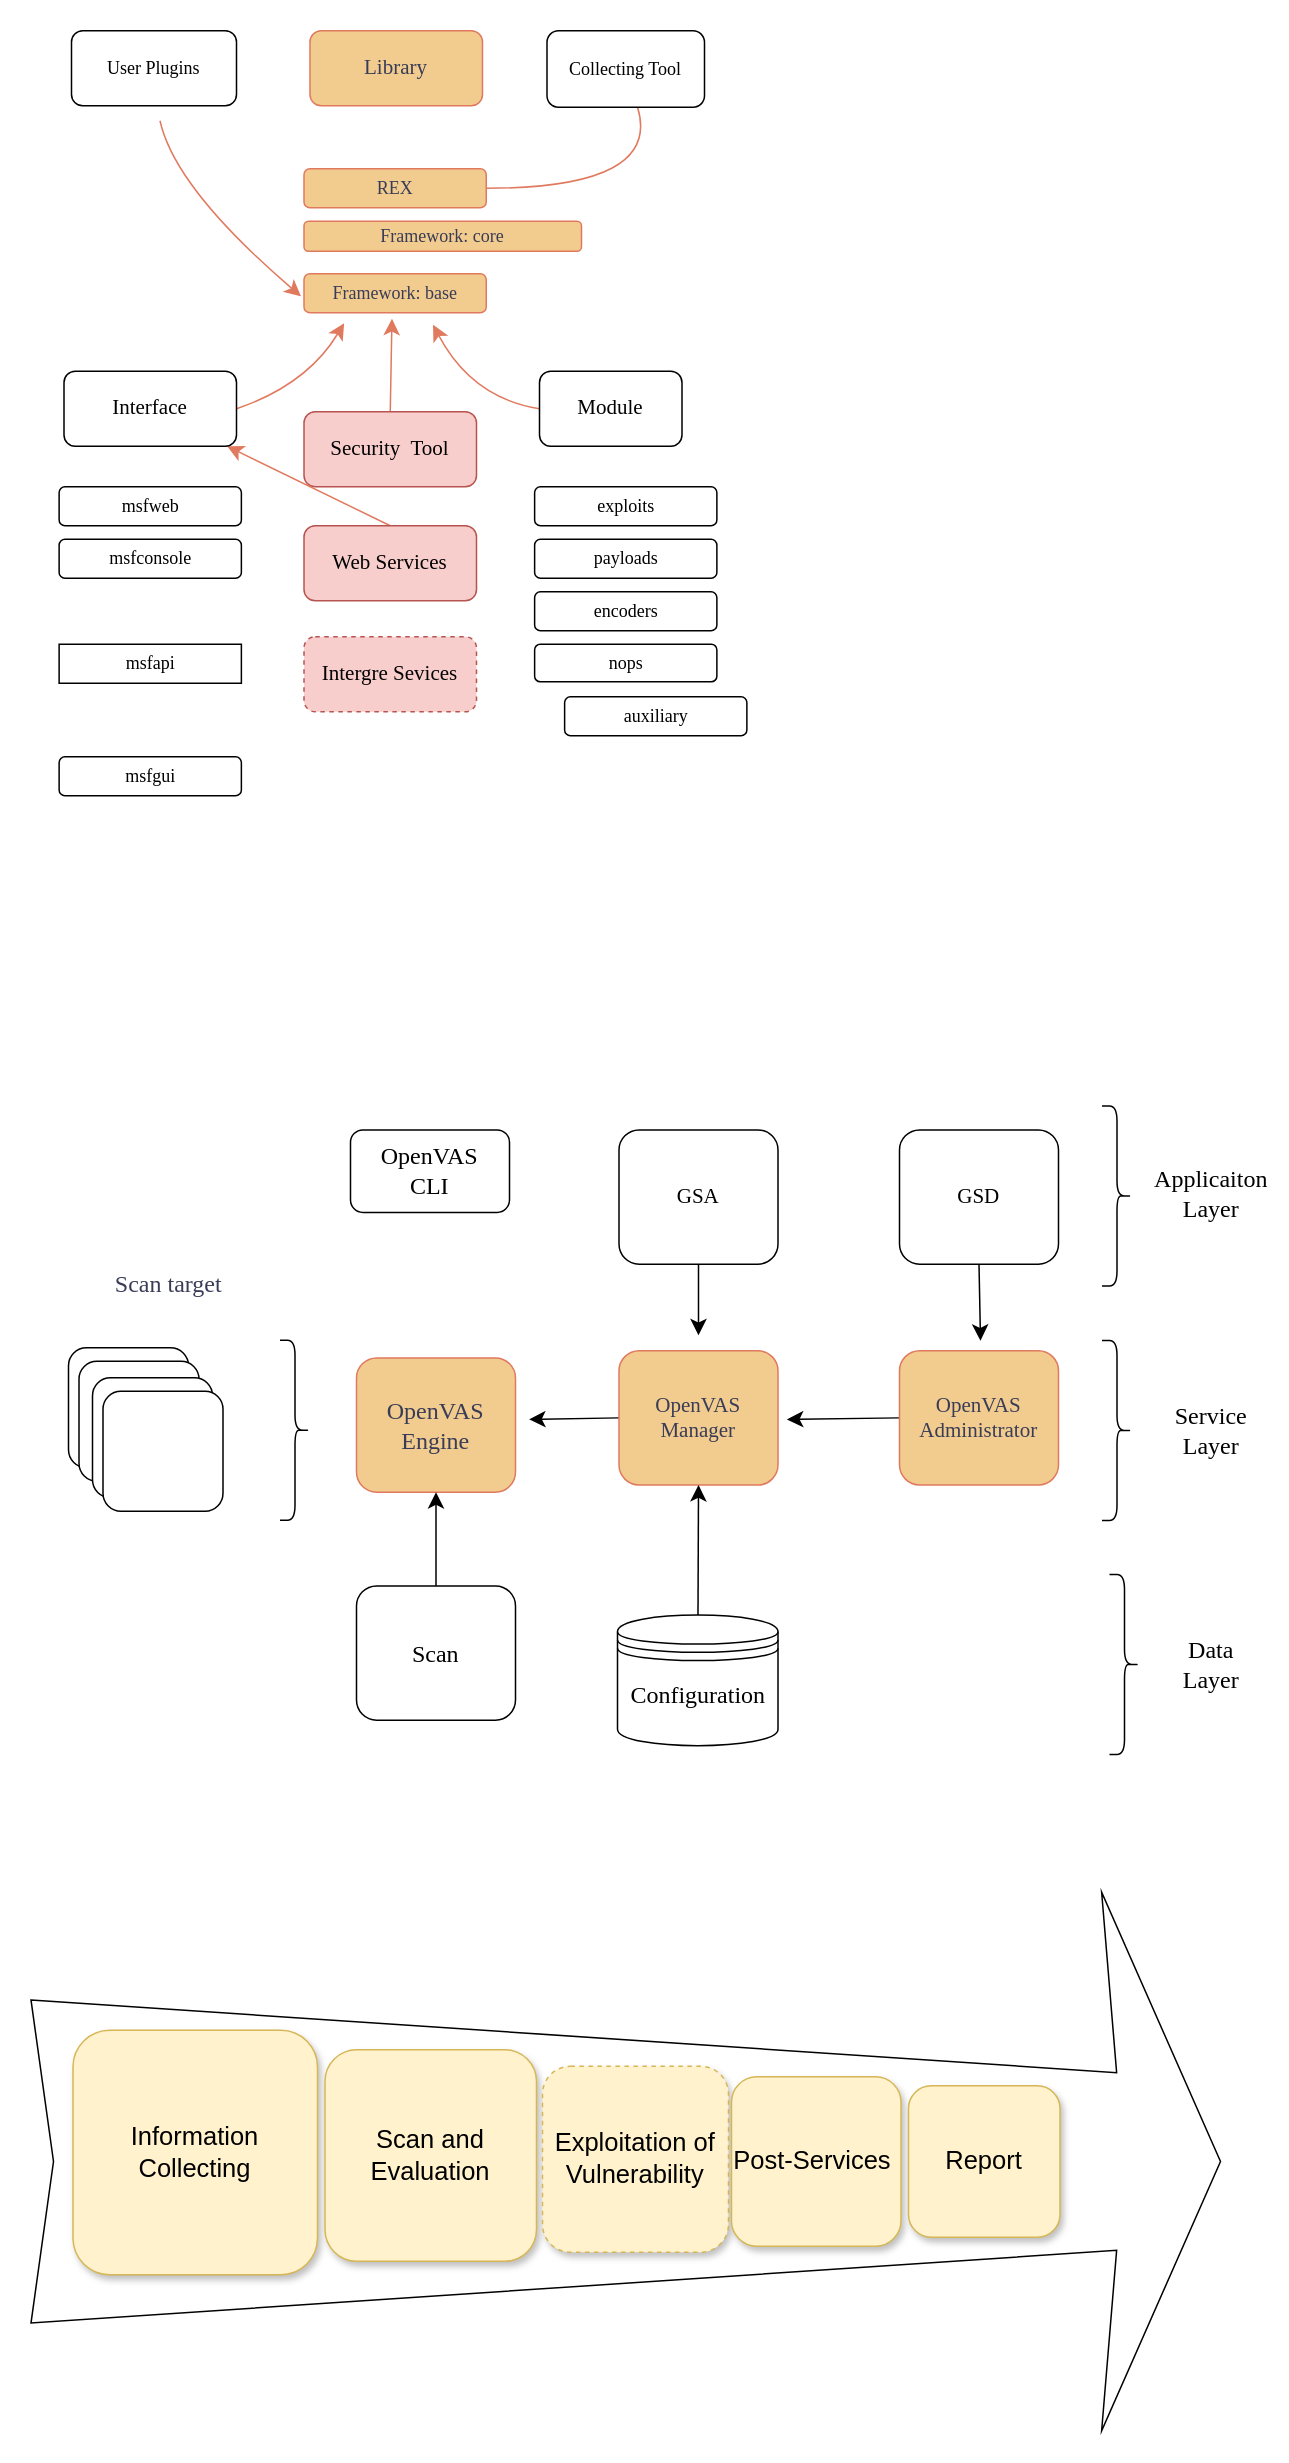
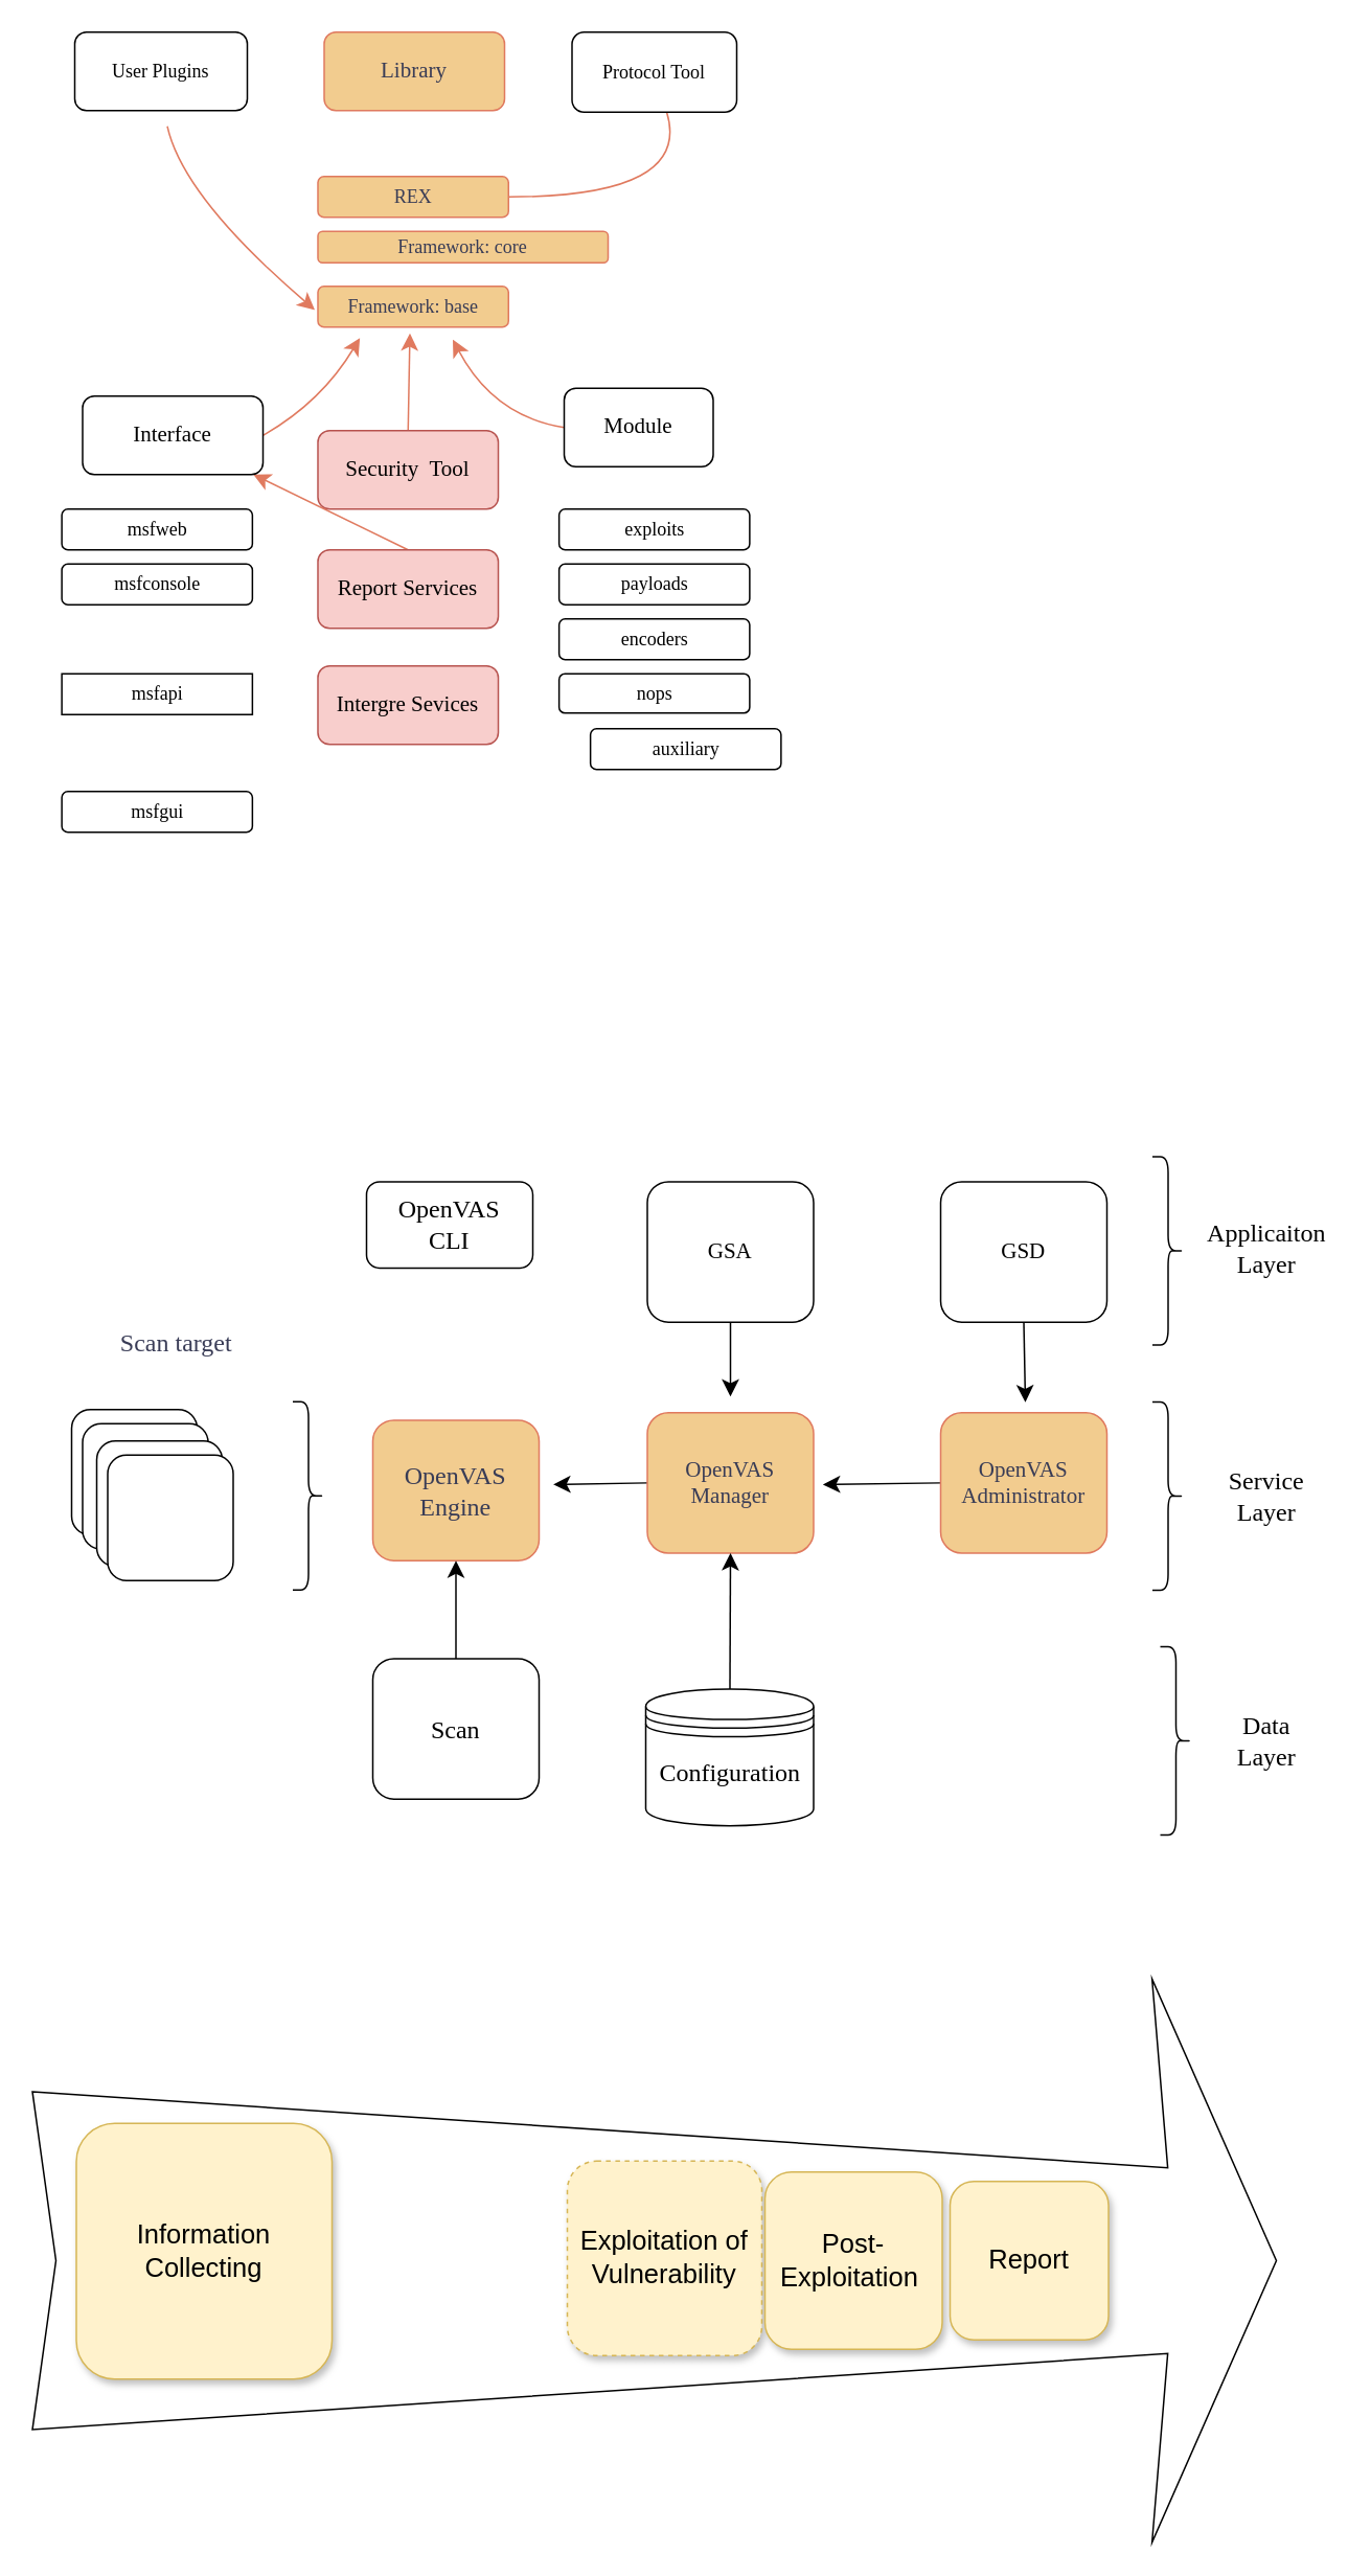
- <mxCell id="5" value="Collecting Tool" style="rounded=1;whiteSpace=wrap;html=1;labelBackgroundColor=none;fontFamily=Times New Roman;" parent="1" vertex="1"><mxGeometry x="364" y="20" width="105" height="51" as="geometry" /></mxCell>
+ <mxCell id="5" value="Protocol Tool" style="rounded=1;whiteSpace=wrap;html=1;labelBackgroundColor=none;fontFamily=Times New Roman;" parent="1" vertex="1"><mxGeometry x="364" y="20" width="105" height="51" as="geometry" /></mxCell>
- <mxCell id="16" value="&lt;font style=&quot;font-size: 14px;&quot;&gt;Interface&lt;/font&gt;" style="rounded=1;whiteSpace=wrap;html=1;labelBackgroundColor=none;fontFamily=Times New Roman;" parent="1" vertex="1"><mxGeometry x="42" y="247" width="115" height="50" as="geometry" /></mxCell>
+ <mxCell id="16" value="&lt;font style=&quot;font-size: 14px;&quot;&gt;Interface&lt;/font&gt;" style="rounded=1;whiteSpace=wrap;html=1;labelBackgroundColor=none;fontFamily=Times New Roman;" parent="1" vertex="1"><mxGeometry x="52" y="252" width="115" height="50" as="geometry" /></mxCell>
- <mxCell id="13" value="&lt;font style=&quot;font-size: 14px;&quot;&gt;Web Services&lt;/font&gt;" style="rounded=1;whiteSpace=wrap;html=1;labelBackgroundColor=none;fillColor=#f8cecc;strokeColor=#b85450;fontFamily=Times New Roman;" parent="1" vertex="1"><mxGeometry x="202" y="350" width="115" height="50" as="geometry" /></mxCell>
+ <mxCell id="13" value="&lt;font style=&quot;font-size: 14px;&quot;&gt;Report Services&lt;/font&gt;" style="rounded=1;whiteSpace=wrap;html=1;labelBackgroundColor=none;fillColor=#f8cecc;strokeColor=#b85450;fontFamily=Times New Roman;" parent="1" vertex="1"><mxGeometry x="202" y="350" width="115" height="50" as="geometry" /></mxCell>
- <mxCell id="14" value="&lt;font style=&quot;font-size: 14px;&quot;&gt;Intergre Sevices&lt;/font&gt;" style="rounded=1;whiteSpace=wrap;html=1;labelBackgroundColor=none;fillColor=#f8cecc;strokeColor=#b85450;fontFamily=Times New Roman;dashed=1;" parent="1" vertex="1"><mxGeometry x="202" y="424" width="115" height="50" as="geometry" /></mxCell>
+ <mxCell id="14" value="&lt;font style=&quot;font-size: 14px;&quot;&gt;Intergre Sevices&lt;/font&gt;" style="rounded=1;whiteSpace=wrap;html=1;labelBackgroundColor=none;fillColor=#f8cecc;strokeColor=#b85450;fontFamily=Times New Roman;" parent="1" vertex="1"><mxGeometry x="202" y="424" width="115" height="50" as="geometry" /></mxCell>
- <mxCell id="58" value="&lt;font style=&quot;font-size: 17px;&quot;&gt;Scan and&lt;/font&gt;&lt;div&gt;&lt;font style=&quot;font-size: 17px;&quot;&gt;Evaluation&lt;/font&gt;&lt;/div&gt;" style="whiteSpace=wrap;html=1;aspect=fixed;fillColor=#fff2cc;strokeColor=#d6b656;rounded=1;glass=0;shadow=1;" vertex="1" parent="1"><mxGeometry x="216" y="1366" width="141" height="141" as="geometry" /></mxCell>
- <mxCell id="60" value="&lt;font style=&quot;font-size: 17px;&quot;&gt;Post-Services&amp;nbsp;&lt;/font&gt;" style="whiteSpace=wrap;html=1;aspect=fixed;fillColor=#fff2cc;strokeColor=#d6b656;rounded=1;glass=0;shadow=1;" vertex="1" parent="1"><mxGeometry x="487" y="1384" width="113" height="113" as="geometry" /></mxCell>
+ <mxCell id="60" value="&lt;font style=&quot;font-size: 17px;&quot;&gt;Post-Exploitation&amp;nbsp;&lt;/font&gt;" style="whiteSpace=wrap;html=1;aspect=fixed;fillColor=#fff2cc;strokeColor=#d6b656;rounded=1;glass=0;shadow=1;" vertex="1" parent="1"><mxGeometry x="487" y="1384" width="113" height="113" as="geometry" /></mxCell>
